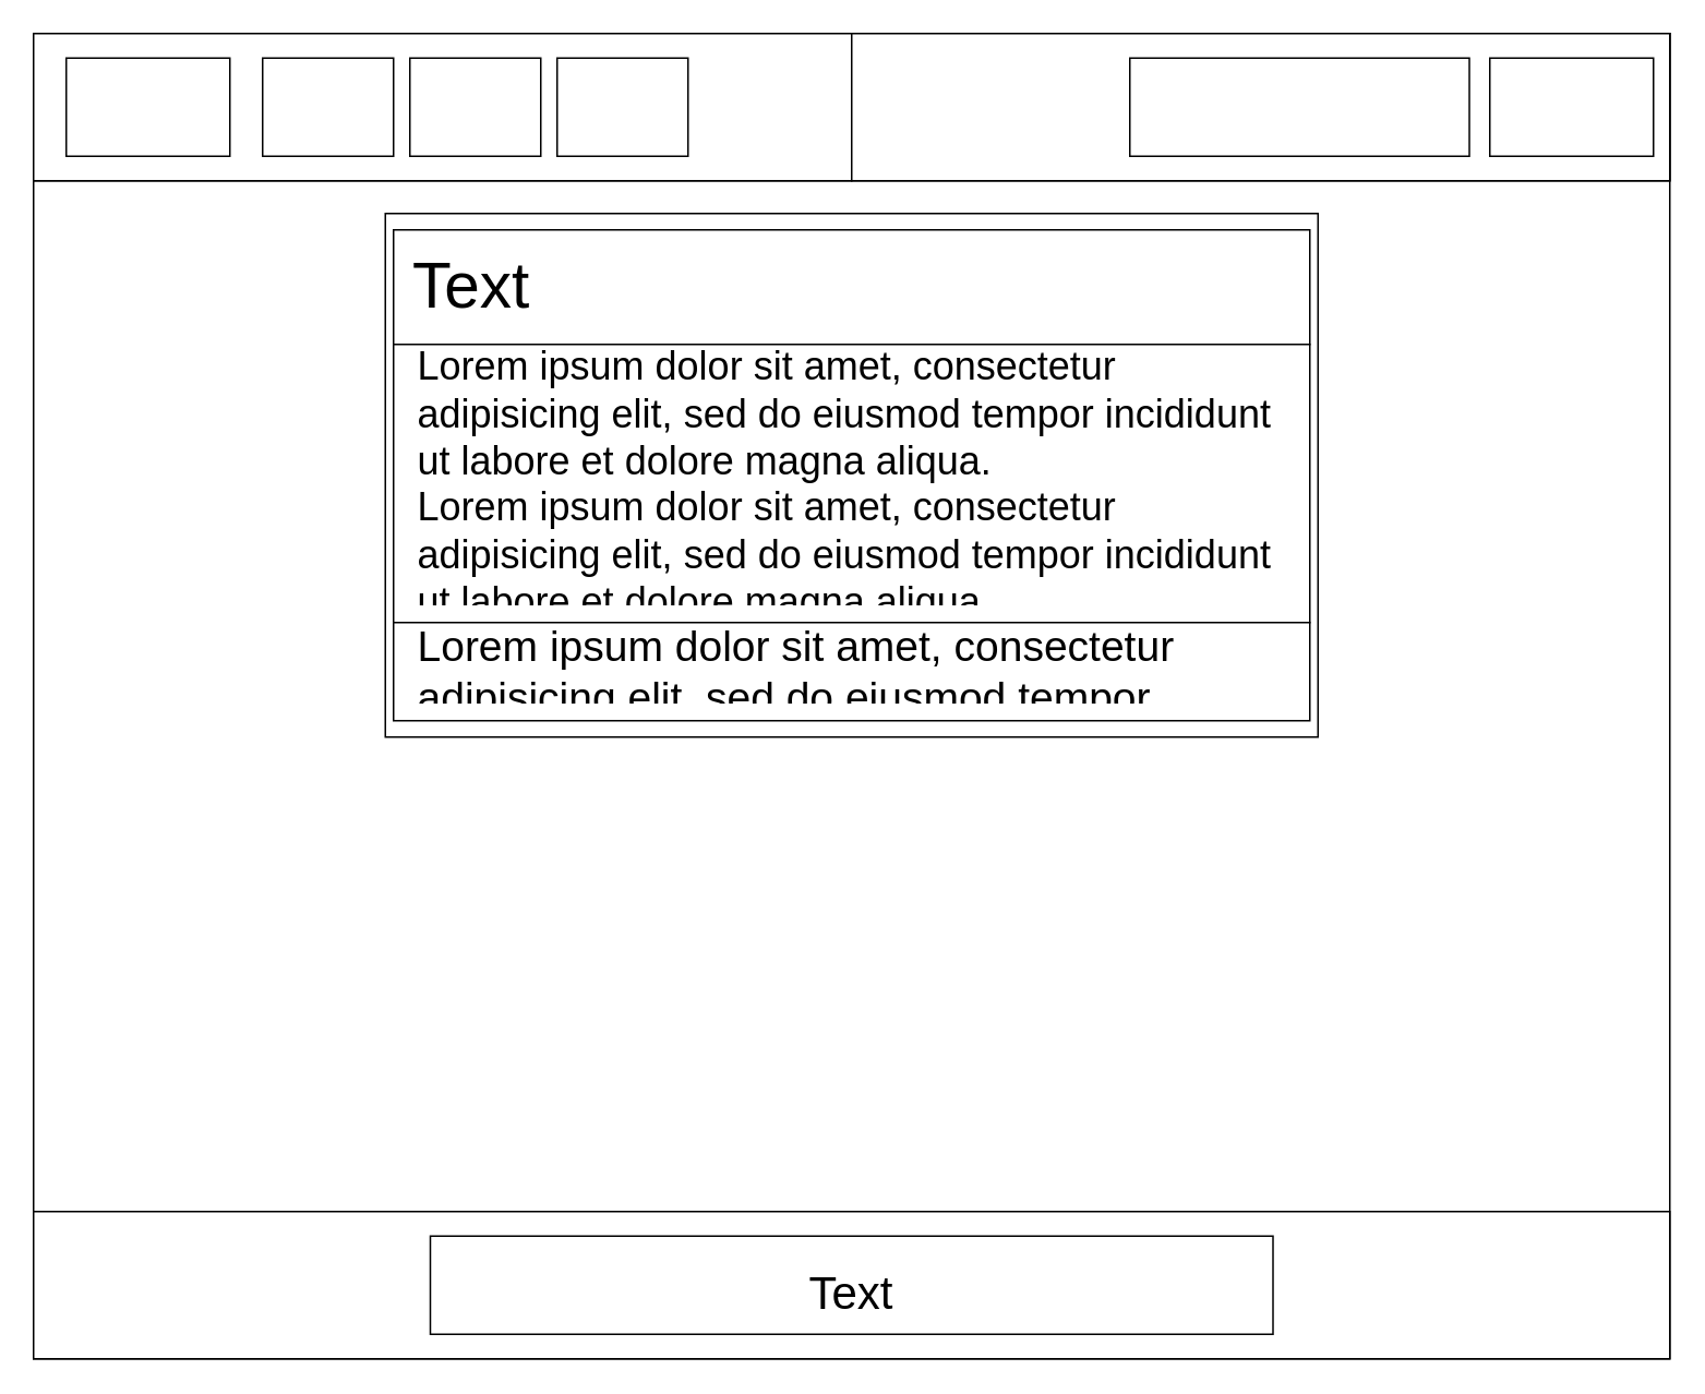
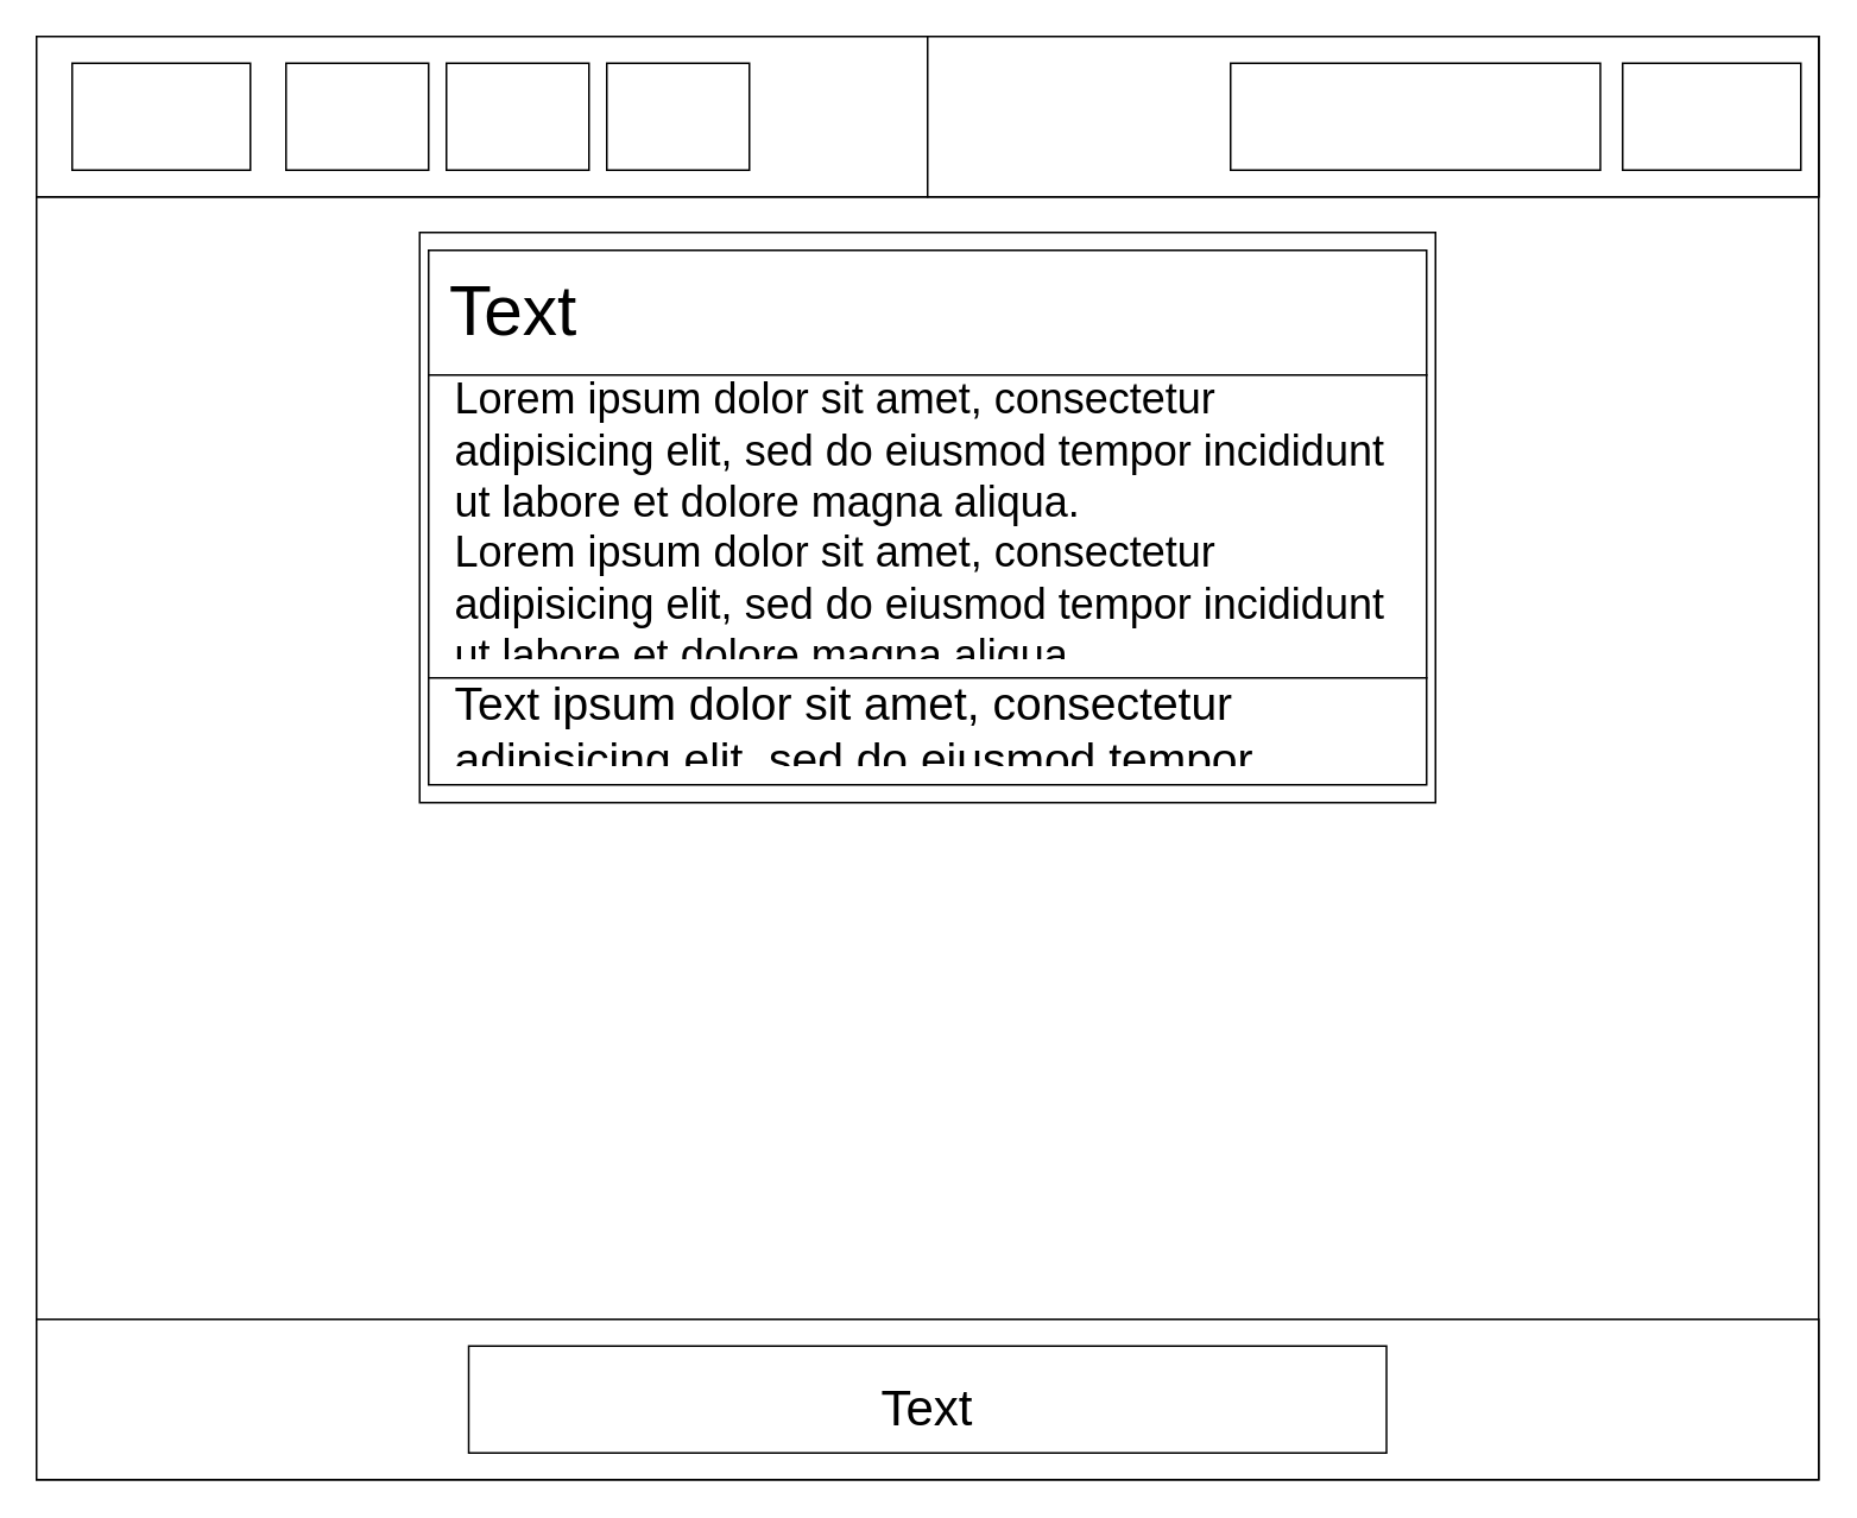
- <mxCell id="12" value="Lorem ipsum dolor sit amet, consectetur adipisicing elit, sed do eiusmod tempor incididunt ut labore et dolore magna aliqua.&#10;" style="text;strokeColor=none;fillColor=none;spacing=5;spacingTop=-20;whiteSpace=wrap;overflow=hidden;rounded=0;fontSize=26;" parent="1" vertex="1"><mxGeometry x="250" y="390" width="540" height="40" as="geometry" /></mxCell>
+ <mxCell id="12" value="Text ipsum dolor sit amet, consectetur adipisicing elit, sed do eiusmod tempor incididunt ut labore et dolore magna aliqua.&#10;" style="text;strokeColor=none;fillColor=none;spacing=5;spacingTop=-20;whiteSpace=wrap;overflow=hidden;rounded=0;fontSize=26;" parent="1" vertex="1"><mxGeometry x="250" y="390" width="540" height="40" as="geometry" /></mxCell>
